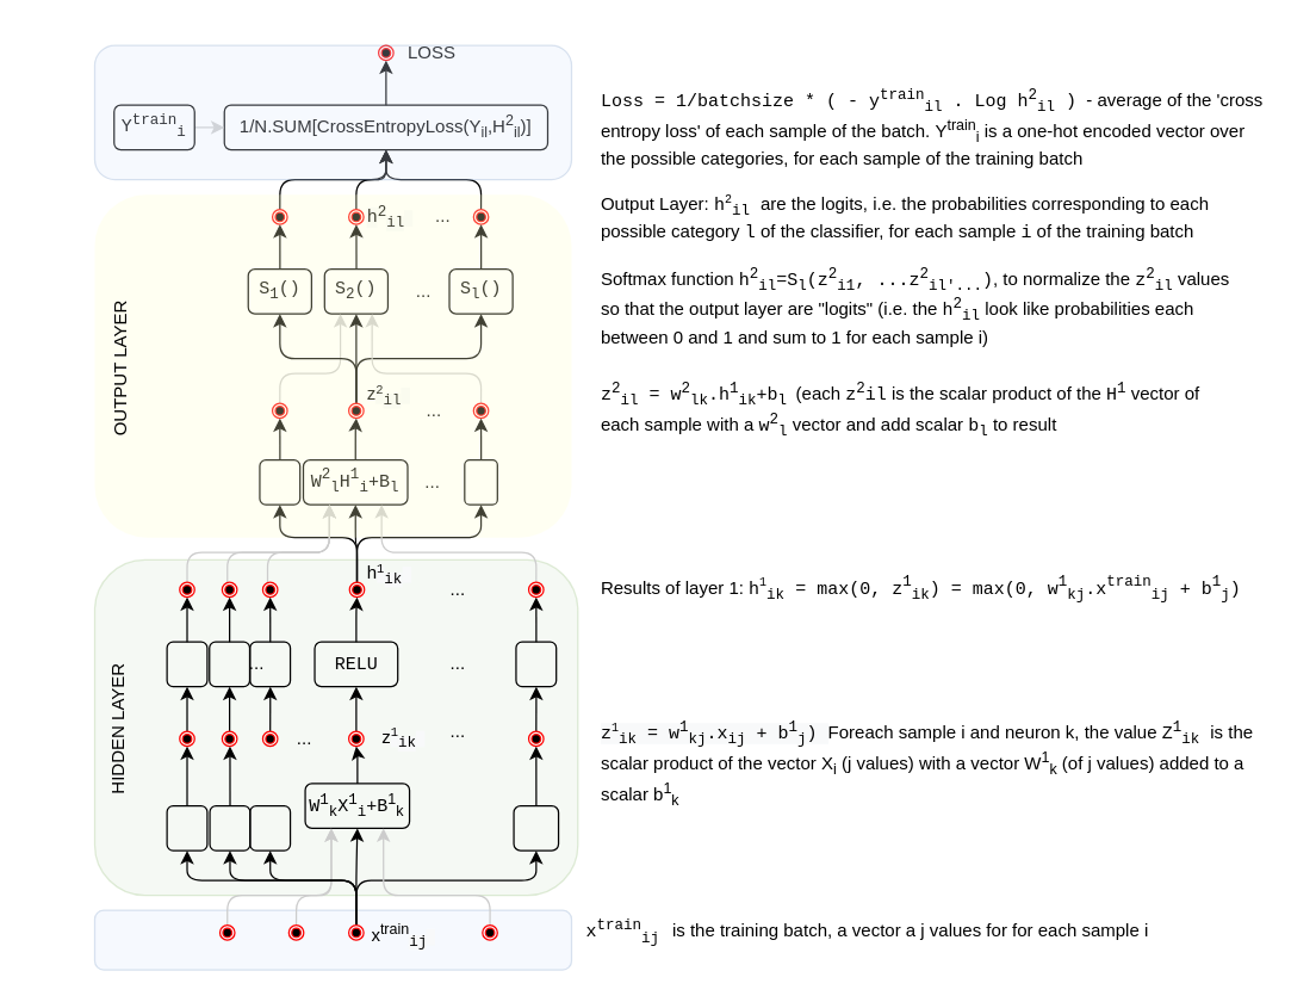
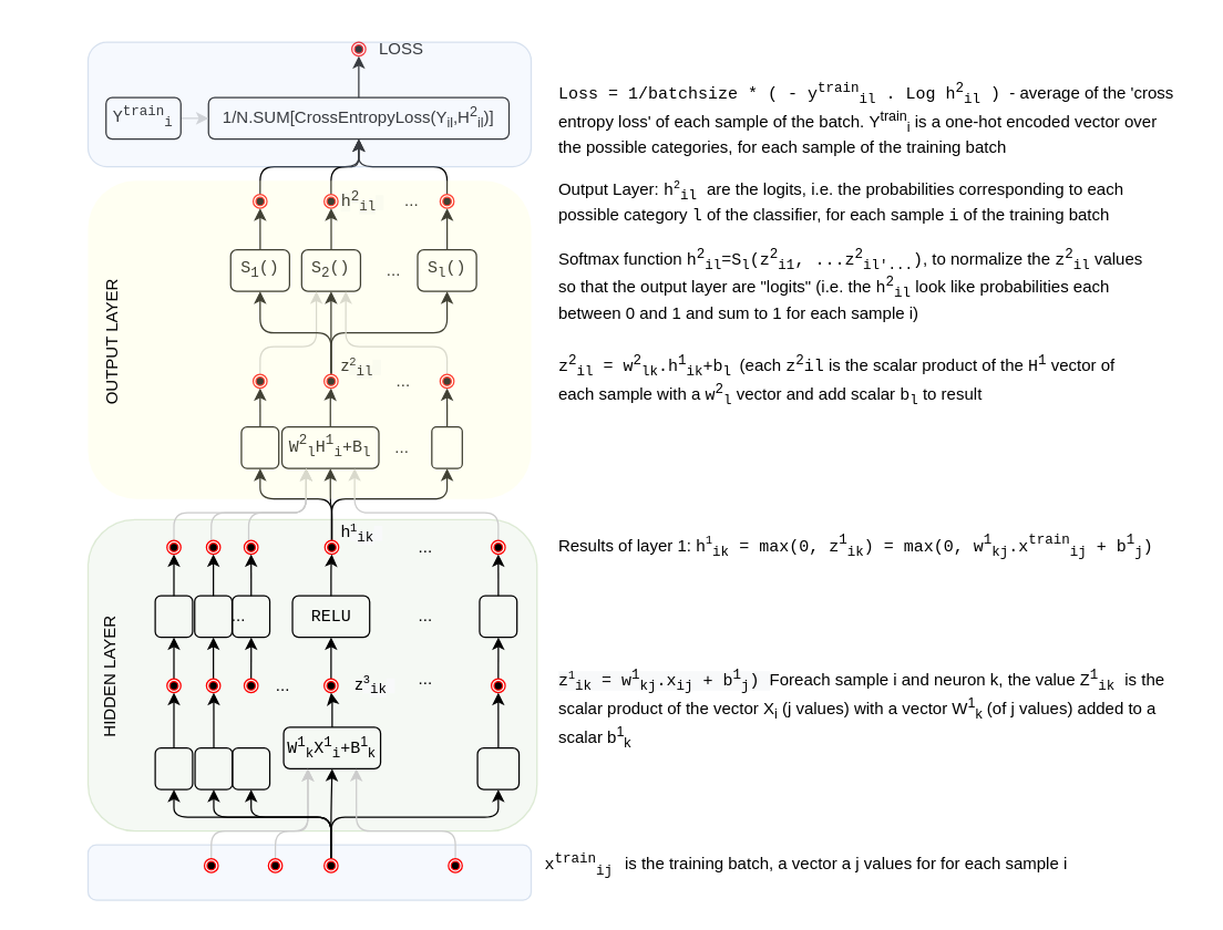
- <mxCell id="77" value="&lt;span style=&quot;orphans: 2; text-align: center; text-indent: 0px; widows: 2; text-decoration-thickness: initial; text-decoration-style: initial; text-decoration-color: initial;&quot;&gt;&lt;font style=&quot;font-size: 12px;&quot;&gt;z&lt;/font&gt;&lt;font face=&quot;Courier New&quot;&gt;&lt;font style=&quot;color: rgb(0, 0, 0); font-style: normal; font-variant-ligatures: normal; font-variant-caps: normal; font-weight: 400; letter-spacing: normal; text-transform: none; word-spacing: 0px; -webkit-text-stroke-width: 0px; background-color: rgb(248, 249, 250); font-size: 10px;&quot;&gt;&lt;sup&gt;1&lt;/sup&gt;&lt;/font&gt;&lt;/font&gt;&lt;/span&gt;&lt;font face=&quot;Courier New&quot;&gt;&lt;font style=&quot;font-size: 10px;&quot;&gt;&lt;sub style=&quot;color: rgb(0, 0, 0); font-style: normal; font-variant-ligatures: normal; font-variant-caps: normal; font-weight: 400; letter-spacing: normal; orphans: 2; text-align: center; text-indent: 0px; text-transform: none; widows: 2; word-spacing: 0px; -webkit-text-stroke-width: 0px; background-color: rgb(248, 249, 250); text-decoration-thickness: initial; text-decoration-style: initial; text-decoration-color: initial;&quot;&gt;&lt;font style=&quot;font-size: 10px;&quot;&gt;ik&lt;/font&gt;&lt;/sub&gt;&lt;span style=&quot;color: rgb(0, 0, 0); font-style: normal; font-variant-ligatures: normal; font-variant-caps: normal; font-weight: 400; letter-spacing: normal; orphans: 2; text-align: center; text-indent: 0px; text-transform: none; widows: 2; word-spacing: 0px; -webkit-text-stroke-width: 0px; background-color: rgb(248, 249, 250); text-decoration-thickness: initial; text-decoration-style: initial; text-decoration-color: initial; float: none; display: inline !important;&quot;&gt;&amp;nbsp;&lt;/span&gt;&lt;/font&gt;&lt;/font&gt;" style="text;whiteSpace=wrap;html=1;fontSize=8;fontFamily=Helvetica;fontColor=default;" parent="1" vertex="1"><mxGeometry x="253.5" y="480" width="30" height="30" as="geometry" /></mxCell>
+ <mxCell id="77" value="&lt;span style=&quot;orphans: 2; text-align: center; text-indent: 0px; widows: 2; text-decoration-thickness: initial; text-decoration-style: initial; text-decoration-color: initial;&quot;&gt;&lt;font style=&quot;font-size: 12px;&quot;&gt;z&lt;/font&gt;&lt;font face=&quot;Courier New&quot;&gt;&lt;font style=&quot;color: rgb(0, 0, 0); font-style: normal; font-variant-ligatures: normal; font-variant-caps: normal; font-weight: 400; letter-spacing: normal; text-transform: none; word-spacing: 0px; -webkit-text-stroke-width: 0px; background-color: rgb(248, 249, 250); font-size: 10px;&quot;&gt;&lt;sup&gt;3&lt;/sup&gt;&lt;/font&gt;&lt;/font&gt;&lt;/span&gt;&lt;font face=&quot;Courier New&quot;&gt;&lt;font style=&quot;font-size: 10px;&quot;&gt;&lt;sub style=&quot;color: rgb(0, 0, 0); font-style: normal; font-variant-ligatures: normal; font-variant-caps: normal; font-weight: 400; letter-spacing: normal; orphans: 2; text-align: center; text-indent: 0px; text-transform: none; widows: 2; word-spacing: 0px; -webkit-text-stroke-width: 0px; background-color: rgb(248, 249, 250); text-decoration-thickness: initial; text-decoration-style: initial; text-decoration-color: initial;&quot;&gt;&lt;font style=&quot;font-size: 10px;&quot;&gt;ik&lt;/font&gt;&lt;/sub&gt;&lt;span style=&quot;color: rgb(0, 0, 0); font-style: normal; font-variant-ligatures: normal; font-variant-caps: normal; font-weight: 400; letter-spacing: normal; orphans: 2; text-align: center; text-indent: 0px; text-transform: none; widows: 2; word-spacing: 0px; -webkit-text-stroke-width: 0px; background-color: rgb(248, 249, 250); text-decoration-thickness: initial; text-decoration-style: initial; text-decoration-color: initial; float: none; display: inline !important;&quot;&gt;&amp;nbsp;&lt;/span&gt;&lt;/font&gt;&lt;/font&gt;" style="text;whiteSpace=wrap;html=1;fontSize=8;fontFamily=Helvetica;fontColor=default;" parent="1" vertex="1"><mxGeometry x="253.5" y="480" width="30" height="30" as="geometry" /></mxCell>
- <mxCell id="108" value="&lt;span style=&quot;orphans: 2; text-align: center; text-indent: 0px; widows: 2; text-decoration-thickness: initial; text-decoration-style: initial; text-decoration-color: initial;&quot;&gt;&lt;font style=&quot;font-size: 12px;&quot;&gt;x&lt;sup&gt;train&lt;/sup&gt;&lt;/font&gt;&lt;/span&gt;&lt;font face=&quot;Courier New&quot;&gt;&lt;font style=&quot;font-size: 10px;&quot;&gt;&lt;sub style=&quot;color: rgb(0, 0, 0); font-style: normal; font-variant-ligatures: normal; font-variant-caps: normal; font-weight: 400; letter-spacing: normal; orphans: 2; text-align: center; text-indent: 0px; text-transform: none; widows: 2; word-spacing: 0px; -webkit-text-stroke-width: 0px; background-color: rgb(248, 249, 250); text-decoration-thickness: initial; text-decoration-style: initial; text-decoration-color: initial;&quot;&gt;&lt;font style=&quot;font-size: 10px;&quot;&gt;ij&lt;/font&gt;&lt;/sub&gt;&lt;span style=&quot;color: rgb(0, 0, 0); font-style: normal; font-variant-ligatures: normal; font-variant-caps: normal; font-weight: 400; letter-spacing: normal; orphans: 2; text-align: center; text-indent: 0px; text-transform: none; widows: 2; word-spacing: 0px; -webkit-text-stroke-width: 0px; background-color: rgb(248, 249, 250); text-decoration-thickness: initial; text-decoration-style: initial; text-decoration-color: initial; float: none; display: inline !important;&quot;&gt;&amp;nbsp;&lt;/span&gt;&lt;/font&gt;&lt;/font&gt;" style="text;whiteSpace=wrap;html=1;fontSize=8;fontFamily=Helvetica;fontColor=default;" parent="1" vertex="1"><mxGeometry x="247.25" y="610" width="30" height="30" as="geometry" /></mxCell>
